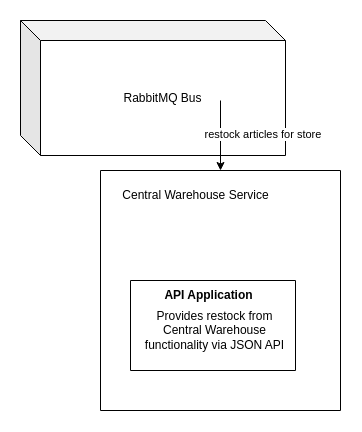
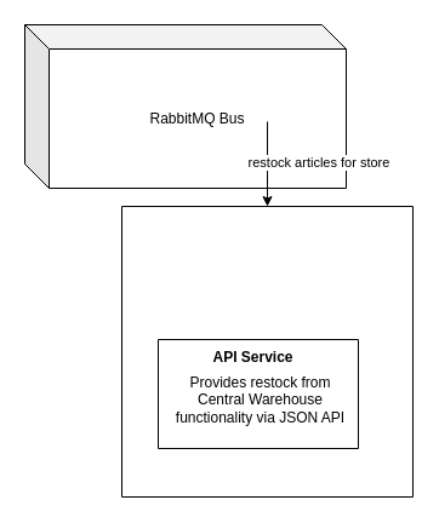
- <mxCell id="3" value="Central Warehouse Service" style="text;html=1;align=center;verticalAlign=middle;resizable=0;points=[];autosize=1;strokeColor=none;fillColor=none;" vertex="1" parent="2"><mxGeometry x="10" y="10" width="170" height="30" as="geometry" /></mxCell>
- <mxCell id="6" value="&lt;b&gt;API Application&lt;/b&gt;" style="text;html=1;align=center;verticalAlign=middle;resizable=0;points=[];autosize=1;strokeColor=none;fillColor=none;" vertex="1" parent="4"><mxGeometry x="22.5" width="110" height="30" as="geometry" /></mxCell>
+ <mxCell id="6" value="&lt;b&gt;API Service&lt;/b&gt;" style="text;html=1;align=center;verticalAlign=middle;resizable=0;points=[];autosize=1;strokeColor=none;fillColor=none;" vertex="1" parent="4"><mxGeometry x="22.5" width="110" height="30" as="geometry" /></mxCell>
